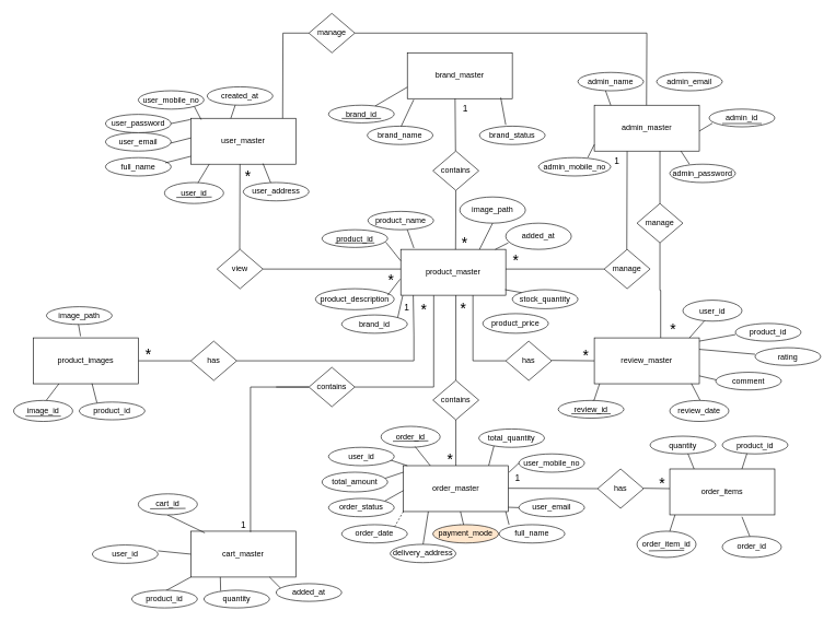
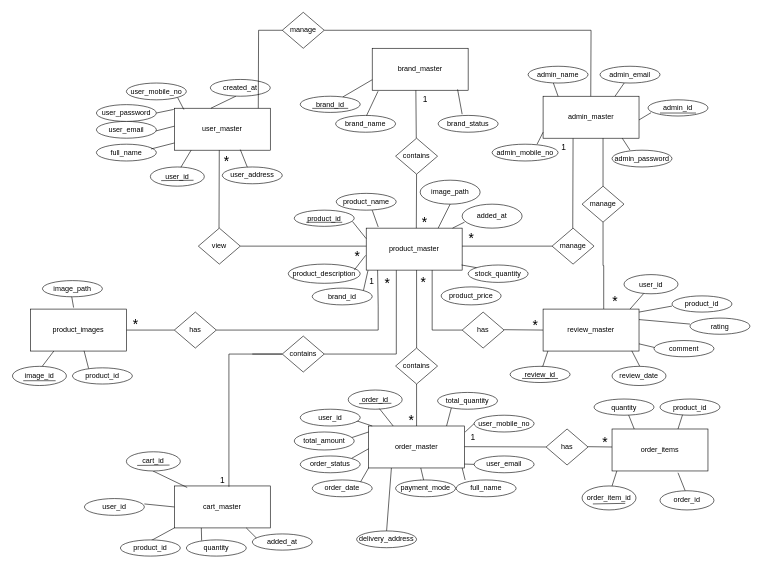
- <mxCell id="57" value="created_at" style="ellipse;whiteSpace=wrap;html=1;container=1;" parent="1" vertex="1"><mxGeometry x="315" y="132" width="100" height="28" as="geometry" /></mxCell>
+ <mxCell id="57" value="created_at" style="ellipse;whiteSpace=wrap;html=1;container=1;" parent="1" vertex="1"><mxGeometry x="350" y="132" width="100" height="28" as="geometry" /></mxCell>
+ <mxCell id="36" value="" style="endArrow=none;html=1;rounded=0;exitX=0.75;exitY=0;exitDx=0;exitDy=0;" parent="1" source="33" target="37" edge="1"><mxGeometry width="50" height="50" relative="1" as="geometry"><mxPoint x="960" y="160" as="sourcePoint" /><mxPoint x="960" y="132" as="targetPoint" /></mxGeometry></mxCell>
- <mxCell id="73" value="" style="endArrow=none;html=1;rounded=0;exitX=0;exitY=1;exitDx=0;exitDy=0;entryX=0.77;entryY=0.336;entryDx=0;entryDy=0;entryPerimeter=0;dashed=1;" parent="1" source="63" target="74" edge="1"><mxGeometry width="50" height="50" relative="1" as="geometry"><mxPoint x="629" y="820" as="sourcePoint" /><mxPoint x="600" y="800" as="targetPoint" /></mxGeometry></mxCell>
+ <mxCell id="73" value="" style="endArrow=none;html=1;rounded=0;exitX=0;exitY=1;exitDx=0;exitDy=0;entryX=0.77;entryY=0.336;entryDx=0;entryDy=0;entryPerimeter=0;" parent="1" source="63" target="74" edge="1"><mxGeometry width="50" height="50" relative="1" as="geometry"><mxPoint x="629" y="820" as="sourcePoint" /><mxPoint x="600" y="800" as="targetPoint" /></mxGeometry></mxCell>
- <mxCell id="79" value="payment_mode" style="ellipse;whiteSpace=wrap;html=1;container=1;fillColor=#ffe6cc;" parent="1" vertex="1"><mxGeometry x="659" y="800" width="100" height="28" as="geometry" /></mxCell>
+ <mxCell id="79" value="payment_mode" style="ellipse;whiteSpace=wrap;html=1;container=1;" parent="1" vertex="1"><mxGeometry x="659" y="800" width="100" height="28" as="geometry" /></mxCell>
- <mxCell id="76" value="delivery_address" style="ellipse;whiteSpace=wrap;html=1;container=1;" parent="1" vertex="1"><mxGeometry x="594" y="830" width="100" height="28" as="geometry" /></mxCell>
+ <mxCell id="76" value="delivery_address" style="ellipse;whiteSpace=wrap;html=1;container=1;" parent="1" vertex="1"><mxGeometry x="594" y="885" width="100" height="28" as="geometry" /></mxCell>
